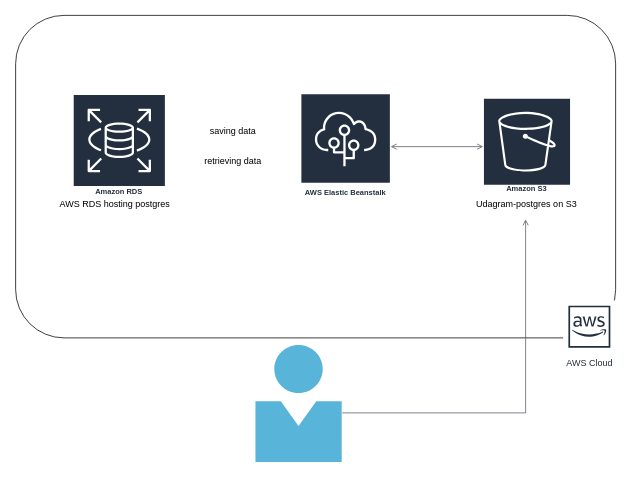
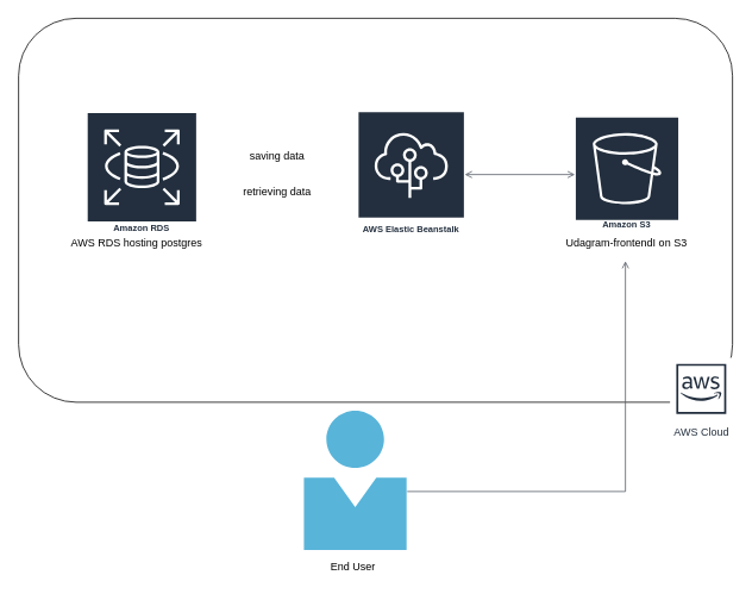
- <mxCell id="6" value="Udagram-postgres on S3" style="text;html=1;strokeColor=none;fillColor=none;align=center;verticalAlign=middle;whiteSpace=wrap;rounded=0;" parent="1" vertex="1"><mxGeometry x="619.32" y="252" width="165" height="40" as="geometry" /></mxCell>
+ <mxCell id="6" value="Udagram-frontendI on S3" style="text;html=1;strokeColor=none;fillColor=none;align=center;verticalAlign=middle;whiteSpace=wrap;rounded=0;" parent="1" vertex="1"><mxGeometry x="619.32" y="252" width="165" height="40" as="geometry" /></mxCell>
+ <mxCell id="7" value="End User" style="text;html=1;strokeColor=none;fillColor=none;align=center;verticalAlign=middle;whiteSpace=wrap;rounded=0;" parent="1" vertex="1"><mxGeometry x="365" y="620" width="60" height="30" as="geometry" /></mxCell>
